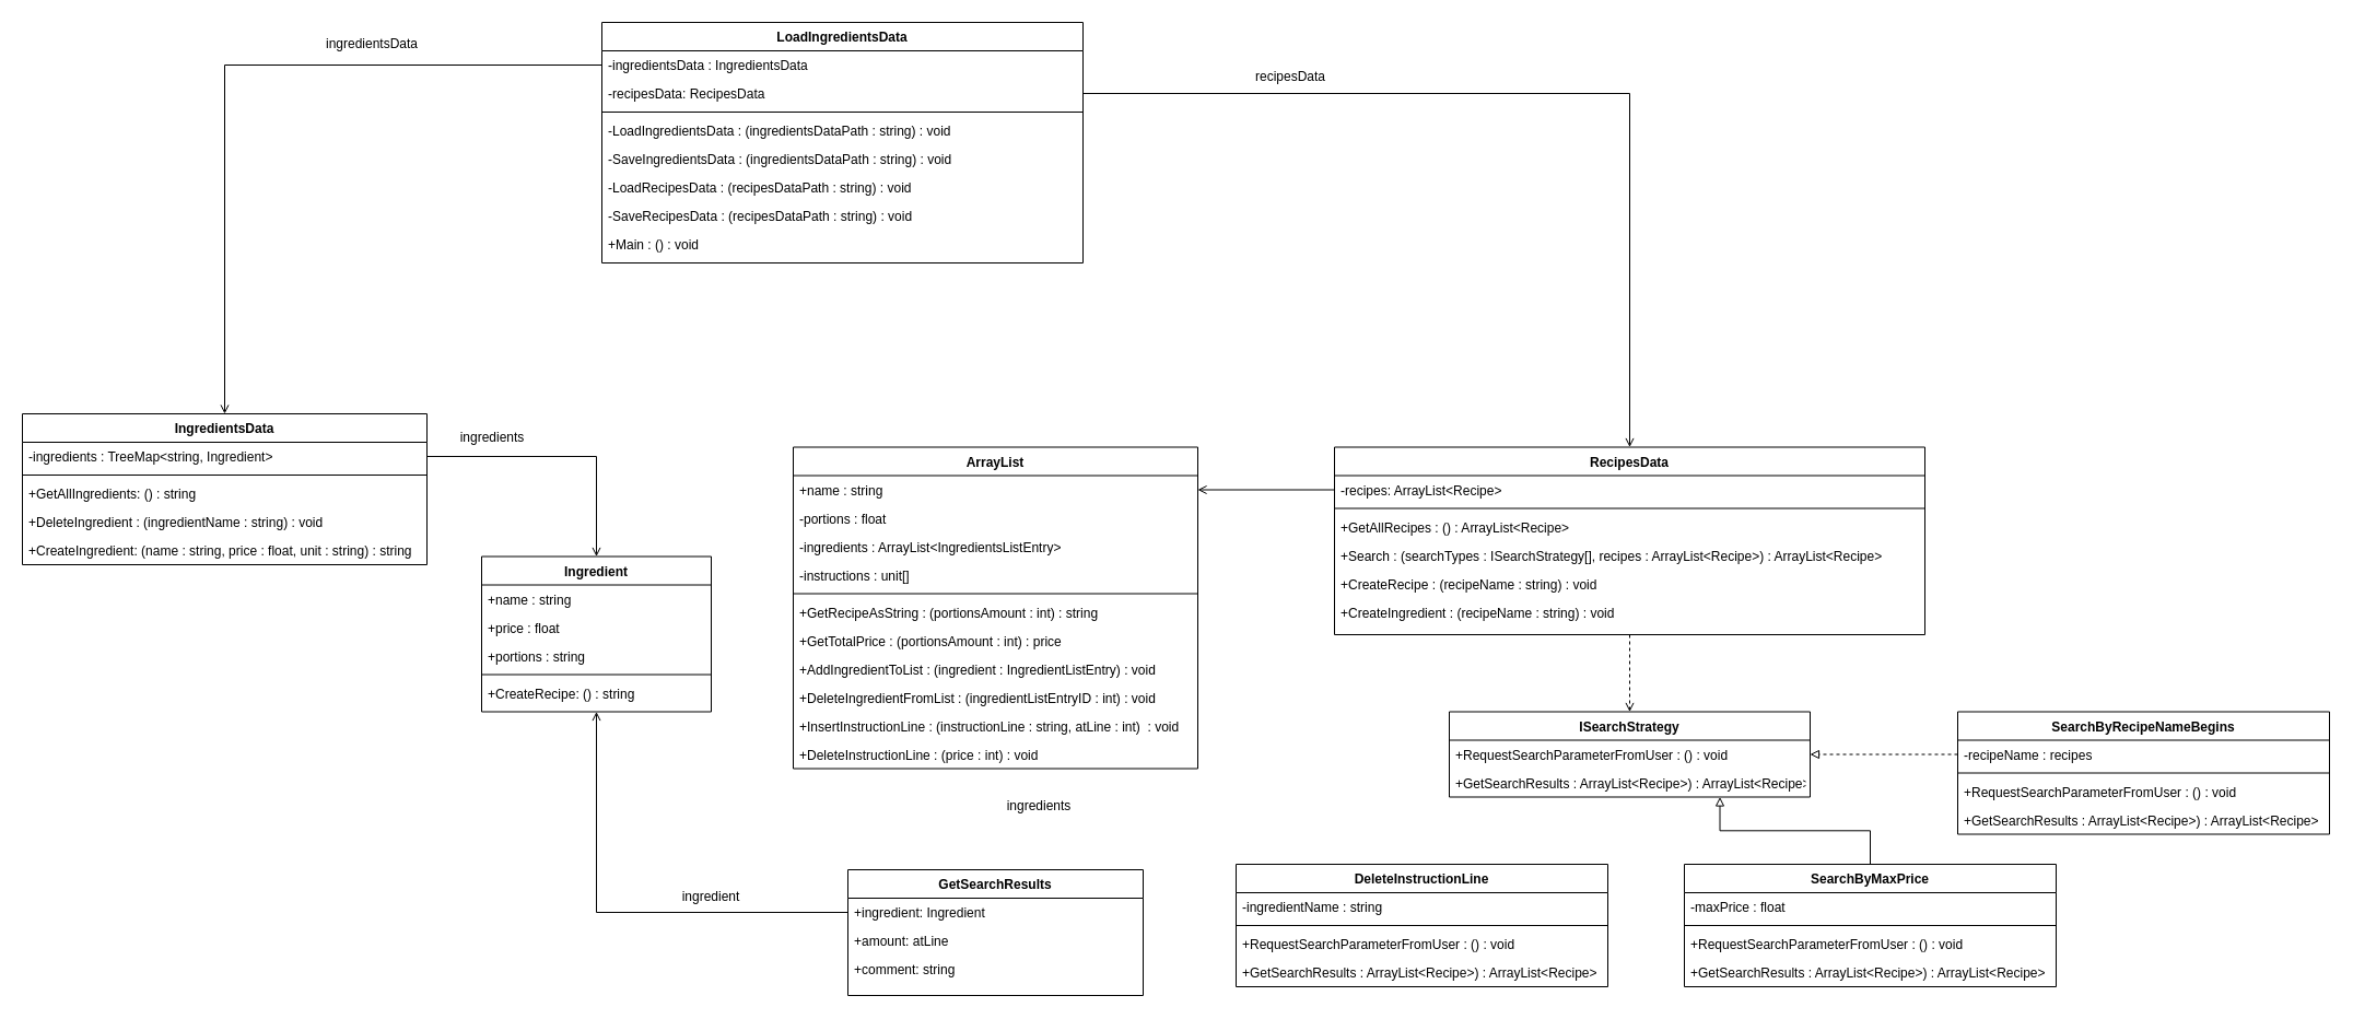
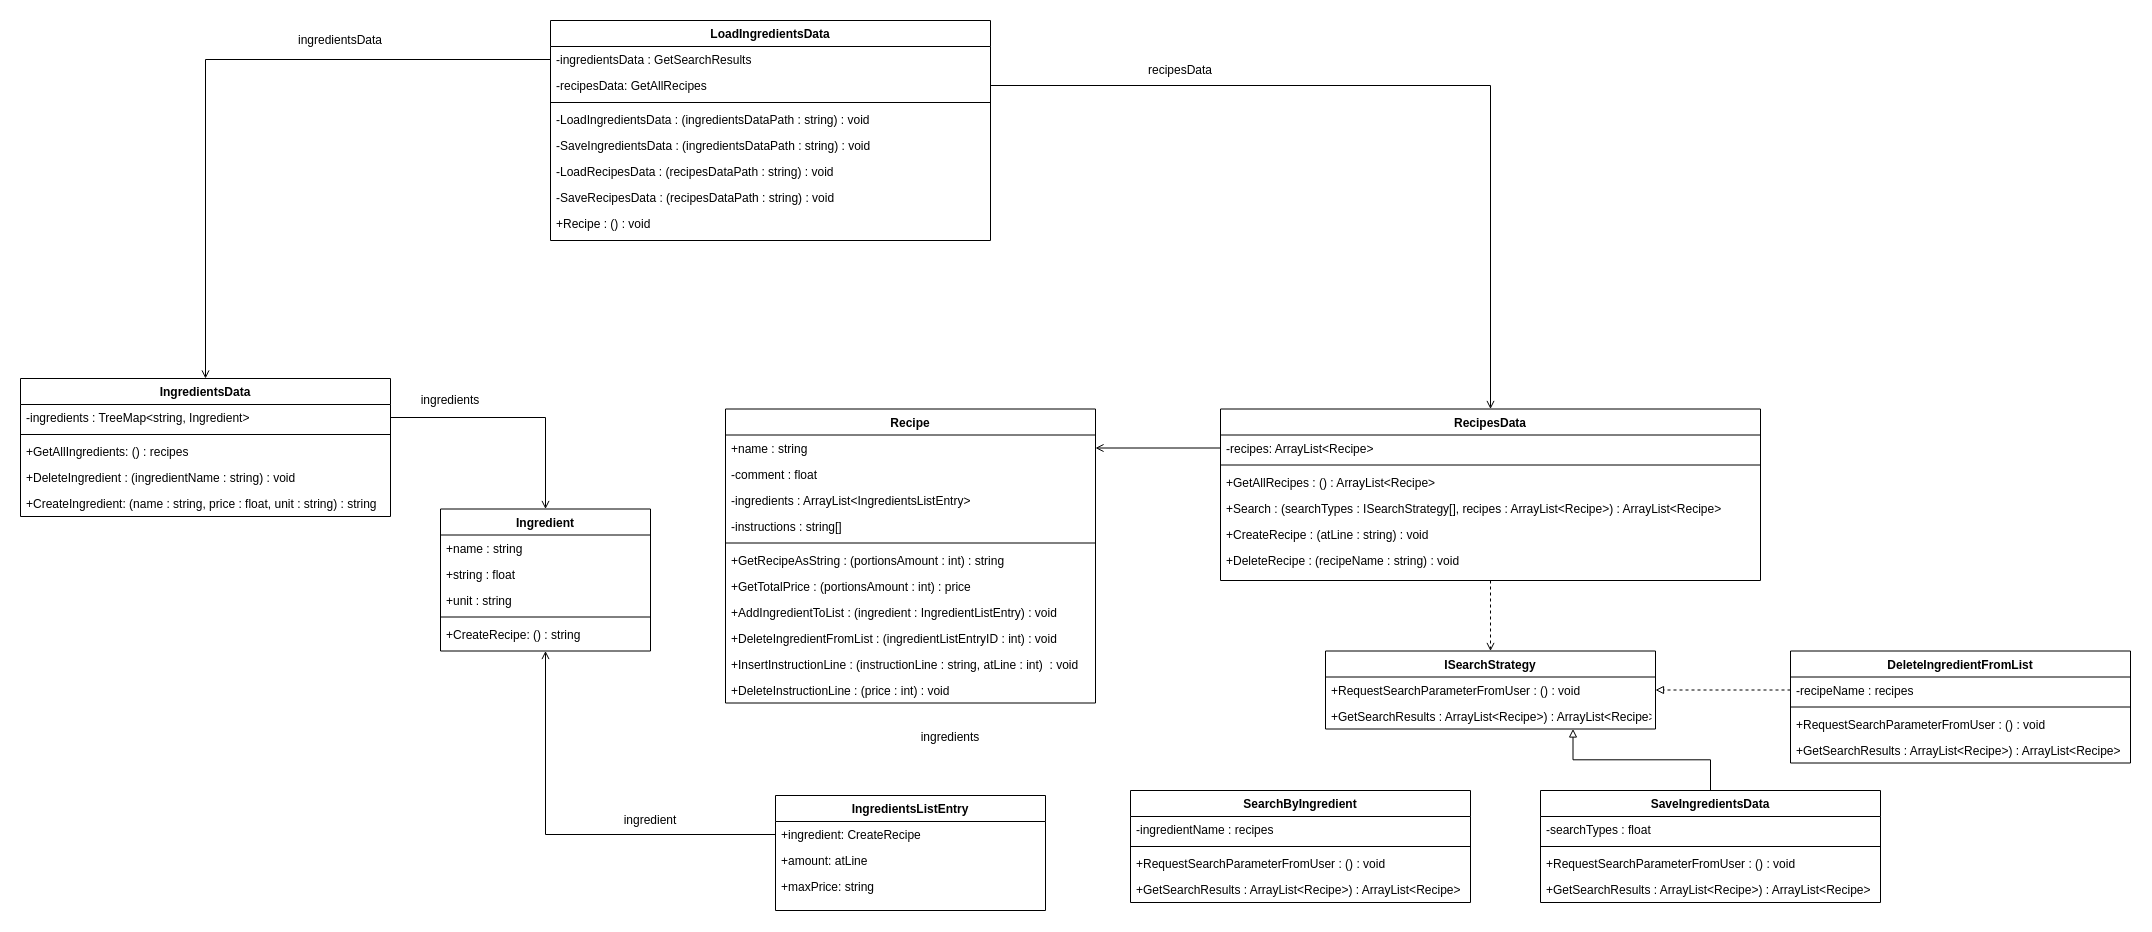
- <mxCell id="22" value="-ingredientsData : IngredientsData" style="text;align=left;verticalAlign=top;spacingLeft=4;spacingRight=4;overflow=hidden;rotatable=0;points=[[0,0.5],[1,0.5]];portConstraint=eastwest;" parent="21" vertex="1"><mxGeometry y="26" width="440" height="26" as="geometry" /></mxCell>
+ <mxCell id="22" value="-ingredientsData : GetSearchResults" style="text;align=left;verticalAlign=top;spacingLeft=4;spacingRight=4;overflow=hidden;rotatable=0;points=[[0,0.5],[1,0.5]];portConstraint=eastwest;" parent="21" vertex="1"><mxGeometry y="26" width="440" height="26" as="geometry" /></mxCell>
- <mxCell id="23" value="-recipesData: RecipesData" style="text;align=left;verticalAlign=top;spacingLeft=4;spacingRight=4;overflow=hidden;rotatable=0;points=[[0,0.5],[1,0.5]];portConstraint=eastwest;rounded=0;shadow=0;html=0;" parent="21" vertex="1"><mxGeometry y="52" width="440" height="26" as="geometry" /></mxCell>
+ <mxCell id="23" value="-recipesData: GetAllRecipes" style="text;align=left;verticalAlign=top;spacingLeft=4;spacingRight=4;overflow=hidden;rotatable=0;points=[[0,0.5],[1,0.5]];portConstraint=eastwest;rounded=0;shadow=0;html=0;" parent="21" vertex="1"><mxGeometry y="52" width="440" height="26" as="geometry" /></mxCell>
- <mxCell id="29" value="+Main : () : void" style="text;align=left;verticalAlign=top;spacingLeft=4;spacingRight=4;overflow=hidden;rotatable=0;points=[[0,0.5],[1,0.5]];portConstraint=eastwest;rounded=0;shadow=0;html=0;" parent="21" vertex="1"><mxGeometry y="190" width="440" height="26" as="geometry" /></mxCell>
+ <mxCell id="29" value="+Recipe : () : void" style="text;align=left;verticalAlign=top;spacingLeft=4;spacingRight=4;overflow=hidden;rotatable=0;points=[[0,0.5],[1,0.5]];portConstraint=eastwest;rounded=0;shadow=0;html=0;" parent="21" vertex="1"><mxGeometry y="190" width="440" height="26" as="geometry" /></mxCell>
- <mxCell id="65" value="ArrayList" style="swimlane;fontStyle=1;align=center;verticalAlign=top;childLayout=stackLayout;horizontal=1;startSize=26;horizontalStack=0;resizeParent=1;resizeLast=0;collapsible=1;marginBottom=0;rounded=0;shadow=0;strokeWidth=1;" parent="1" vertex="1"><mxGeometry x="725" y="408.5" width="370" height="294" as="geometry"><mxRectangle x="230" y="140" width="160" height="26" as="alternateBounds" /></mxGeometry></mxCell>
+ <mxCell id="65" value="Recipe" style="swimlane;fontStyle=1;align=center;verticalAlign=top;childLayout=stackLayout;horizontal=1;startSize=26;horizontalStack=0;resizeParent=1;resizeLast=0;collapsible=1;marginBottom=0;rounded=0;shadow=0;strokeWidth=1;" parent="1" vertex="1"><mxGeometry x="725" y="408.5" width="370" height="294" as="geometry"><mxRectangle x="230" y="140" width="160" height="26" as="alternateBounds" /></mxGeometry></mxCell>
- <mxCell id="18" value="+GetAllIngredients: () : string" style="text;align=left;verticalAlign=top;spacingLeft=4;spacingRight=4;overflow=hidden;rotatable=0;points=[[0,0.5],[1,0.5]];portConstraint=eastwest;rounded=0;shadow=0;html=0;" parent="15" vertex="1"><mxGeometry y="60" width="370" height="26" as="geometry" /></mxCell>
+ <mxCell id="18" value="+GetAllIngredients: () : recipes" style="text;align=left;verticalAlign=top;spacingLeft=4;spacingRight=4;overflow=hidden;rotatable=0;points=[[0,0.5],[1,0.5]];portConstraint=eastwest;rounded=0;shadow=0;html=0;" parent="15" vertex="1"><mxGeometry y="60" width="370" height="26" as="geometry" /></mxCell>
- <mxCell id="67" value="-portions : float" style="text;align=left;verticalAlign=top;spacingLeft=4;spacingRight=4;overflow=hidden;rotatable=0;points=[[0,0.5],[1,0.5]];portConstraint=eastwest;rounded=0;shadow=0;html=0;" parent="65" vertex="1"><mxGeometry y="52" width="370" height="26" as="geometry" /></mxCell>
+ <mxCell id="67" value="-comment : float" style="text;align=left;verticalAlign=top;spacingLeft=4;spacingRight=4;overflow=hidden;rotatable=0;points=[[0,0.5],[1,0.5]];portConstraint=eastwest;rounded=0;shadow=0;html=0;" parent="65" vertex="1"><mxGeometry y="52" width="370" height="26" as="geometry" /></mxCell>
- <mxCell id="69" value="-instructions : unit[]" style="text;align=left;verticalAlign=top;spacingLeft=4;spacingRight=4;overflow=hidden;rotatable=0;points=[[0,0.5],[1,0.5]];portConstraint=eastwest;rounded=0;shadow=0;html=0;" parent="65" vertex="1"><mxGeometry y="104" width="370" height="26" as="geometry" /></mxCell>
+ <mxCell id="69" value="-instructions : string[]" style="text;align=left;verticalAlign=top;spacingLeft=4;spacingRight=4;overflow=hidden;rotatable=0;points=[[0,0.5],[1,0.5]];portConstraint=eastwest;rounded=0;shadow=0;html=0;" parent="65" vertex="1"><mxGeometry y="104" width="370" height="26" as="geometry" /></mxCell>
- <mxCell id="39" value="+CreateRecipe : (recipeName : string) : void" style="text;align=left;verticalAlign=top;spacingLeft=4;spacingRight=4;overflow=hidden;rotatable=0;points=[[0,0.5],[1,0.5]];portConstraint=eastwest;rounded=0;shadow=0;html=0;" parent="34" vertex="1"><mxGeometry y="112" width="540" height="26" as="geometry" /></mxCell>
+ <mxCell id="39" value="+CreateRecipe : (atLine : string) : void" style="text;align=left;verticalAlign=top;spacingLeft=4;spacingRight=4;overflow=hidden;rotatable=0;points=[[0,0.5],[1,0.5]];portConstraint=eastwest;rounded=0;shadow=0;html=0;" parent="34" vertex="1"><mxGeometry y="112" width="540" height="26" as="geometry" /></mxCell>
- <mxCell id="40" value="+CreateIngredient : (recipeName : string) : void" style="text;align=left;verticalAlign=top;spacingLeft=4;spacingRight=4;overflow=hidden;rotatable=0;points=[[0,0.5],[1,0.5]];portConstraint=eastwest;rounded=0;shadow=0;html=0;" parent="34" vertex="1"><mxGeometry y="138" width="540" height="26" as="geometry" /></mxCell>
+ <mxCell id="40" value="+DeleteRecipe : (recipeName : string) : void" style="text;align=left;verticalAlign=top;spacingLeft=4;spacingRight=4;overflow=hidden;rotatable=0;points=[[0,0.5],[1,0.5]];portConstraint=eastwest;rounded=0;shadow=0;html=0;" parent="34" vertex="1"><mxGeometry y="138" width="540" height="26" as="geometry" /></mxCell>
- <mxCell id="43" value="+price : float" style="text;align=left;verticalAlign=top;spacingLeft=4;spacingRight=4;overflow=hidden;rotatable=0;points=[[0,0.5],[1,0.5]];portConstraint=eastwest;rounded=0;shadow=0;html=0;" parent="41" vertex="1"><mxGeometry y="52" width="210" height="26" as="geometry" /></mxCell>
+ <mxCell id="43" value="+string : float" style="text;align=left;verticalAlign=top;spacingLeft=4;spacingRight=4;overflow=hidden;rotatable=0;points=[[0,0.5],[1,0.5]];portConstraint=eastwest;rounded=0;shadow=0;html=0;" parent="41" vertex="1"><mxGeometry y="52" width="210" height="26" as="geometry" /></mxCell>
- <mxCell id="44" value="+portions : string" style="text;align=left;verticalAlign=top;spacingLeft=4;spacingRight=4;overflow=hidden;rotatable=0;points=[[0,0.5],[1,0.5]];portConstraint=eastwest;rounded=0;shadow=0;html=0;" parent="41" vertex="1"><mxGeometry y="78" width="210" height="26" as="geometry" /></mxCell>
+ <mxCell id="44" value="+unit : string" style="text;align=left;verticalAlign=top;spacingLeft=4;spacingRight=4;overflow=hidden;rotatable=0;points=[[0,0.5],[1,0.5]];portConstraint=eastwest;rounded=0;shadow=0;html=0;" parent="41" vertex="1"><mxGeometry y="78" width="210" height="26" as="geometry" /></mxCell>
- <mxCell id="60" value="SearchByRecipeNameBegins" style="swimlane;fontStyle=1;align=center;verticalAlign=top;childLayout=stackLayout;horizontal=1;startSize=26;horizontalStack=0;resizeParent=1;resizeLast=0;collapsible=1;marginBottom=0;rounded=0;shadow=0;strokeWidth=1;" parent="1" vertex="1"><mxGeometry x="1790" y="650.5" width="340" height="112" as="geometry"><mxRectangle x="230" y="140" width="160" height="26" as="alternateBounds" /></mxGeometry></mxCell>
+ <mxCell id="60" value="DeleteIngredientFromList" style="swimlane;fontStyle=1;align=center;verticalAlign=top;childLayout=stackLayout;horizontal=1;startSize=26;horizontalStack=0;resizeParent=1;resizeLast=0;collapsible=1;marginBottom=0;rounded=0;shadow=0;strokeWidth=1;" parent="1" vertex="1"><mxGeometry x="1790" y="650.5" width="340" height="112" as="geometry"><mxRectangle x="230" y="140" width="160" height="26" as="alternateBounds" /></mxGeometry></mxCell>
- <mxCell id="55" value="DeleteInstructionLine" style="swimlane;fontStyle=1;align=center;verticalAlign=top;childLayout=stackLayout;horizontal=1;startSize=26;horizontalStack=0;resizeParent=1;resizeLast=0;collapsible=1;marginBottom=0;rounded=0;shadow=0;strokeWidth=1;" parent="1" vertex="1"><mxGeometry x="1130" y="790" width="340" height="112" as="geometry"><mxRectangle x="230" y="140" width="160" height="26" as="alternateBounds" /></mxGeometry></mxCell>
+ <mxCell id="55" value="SearchByIngredient" style="swimlane;fontStyle=1;align=center;verticalAlign=top;childLayout=stackLayout;horizontal=1;startSize=26;horizontalStack=0;resizeParent=1;resizeLast=0;collapsible=1;marginBottom=0;rounded=0;shadow=0;strokeWidth=1;" parent="1" vertex="1"><mxGeometry x="1130" y="790" width="340" height="112" as="geometry"><mxRectangle x="230" y="140" width="160" height="26" as="alternateBounds" /></mxGeometry></mxCell>
- <mxCell id="50" value="SearchByMaxPrice" style="swimlane;fontStyle=1;align=center;verticalAlign=top;childLayout=stackLayout;horizontal=1;startSize=26;horizontalStack=0;resizeParent=1;resizeLast=0;collapsible=1;marginBottom=0;rounded=0;shadow=0;strokeWidth=1;" parent="1" vertex="1"><mxGeometry x="1540" y="790" width="340" height="112" as="geometry"><mxRectangle x="230" y="140" width="160" height="26" as="alternateBounds" /></mxGeometry></mxCell>
+ <mxCell id="50" value="SaveIngredientsData" style="swimlane;fontStyle=1;align=center;verticalAlign=top;childLayout=stackLayout;horizontal=1;startSize=26;horizontalStack=0;resizeParent=1;resizeLast=0;collapsible=1;marginBottom=0;rounded=0;shadow=0;strokeWidth=1;" parent="1" vertex="1"><mxGeometry x="1540" y="790" width="340" height="112" as="geometry"><mxRectangle x="230" y="140" width="160" height="26" as="alternateBounds" /></mxGeometry></mxCell>
- <mxCell id="30" value="GetSearchResults" style="swimlane;fontStyle=1;align=center;verticalAlign=top;childLayout=stackLayout;horizontal=1;startSize=26;horizontalStack=0;resizeParent=1;resizeLast=0;collapsible=1;marginBottom=0;rounded=0;shadow=0;strokeWidth=1;" parent="1" vertex="1"><mxGeometry x="775" y="795" width="270" height="115" as="geometry"><mxRectangle x="230" y="140" width="160" height="26" as="alternateBounds" /></mxGeometry></mxCell>
+ <mxCell id="30" value="IngredientsListEntry" style="swimlane;fontStyle=1;align=center;verticalAlign=top;childLayout=stackLayout;horizontal=1;startSize=26;horizontalStack=0;resizeParent=1;resizeLast=0;collapsible=1;marginBottom=0;rounded=0;shadow=0;strokeWidth=1;" parent="1" vertex="1"><mxGeometry x="775" y="795" width="270" height="115" as="geometry"><mxRectangle x="230" y="140" width="160" height="26" as="alternateBounds" /></mxGeometry></mxCell>
- <mxCell id="56" value="-ingredientName : string" style="text;align=left;verticalAlign=top;spacingLeft=4;spacingRight=4;overflow=hidden;rotatable=0;points=[[0,0.5],[1,0.5]];portConstraint=eastwest;rounded=0;shadow=0;html=0;" parent="55" vertex="1"><mxGeometry y="26" width="340" height="26" as="geometry" /></mxCell>
+ <mxCell id="56" value="-ingredientName : recipes" style="text;align=left;verticalAlign=top;spacingLeft=4;spacingRight=4;overflow=hidden;rotatable=0;points=[[0,0.5],[1,0.5]];portConstraint=eastwest;rounded=0;shadow=0;html=0;" parent="55" vertex="1"><mxGeometry y="26" width="340" height="26" as="geometry" /></mxCell>
- <mxCell id="51" value="-maxPrice : float" style="text;align=left;verticalAlign=top;spacingLeft=4;spacingRight=4;overflow=hidden;rotatable=0;points=[[0,0.5],[1,0.5]];portConstraint=eastwest;rounded=0;shadow=0;html=0;" parent="50" vertex="1"><mxGeometry y="26" width="340" height="26" as="geometry" /></mxCell>
+ <mxCell id="51" value="-searchTypes : float" style="text;align=left;verticalAlign=top;spacingLeft=4;spacingRight=4;overflow=hidden;rotatable=0;points=[[0,0.5],[1,0.5]];portConstraint=eastwest;rounded=0;shadow=0;html=0;" parent="50" vertex="1"><mxGeometry y="26" width="340" height="26" as="geometry" /></mxCell>
- <mxCell id="31" value="+ingredient: Ingredient" style="text;align=left;verticalAlign=top;spacingLeft=4;spacingRight=4;overflow=hidden;rotatable=0;points=[[0,0.5],[1,0.5]];portConstraint=eastwest;rounded=0;shadow=0;html=0;" parent="30" vertex="1"><mxGeometry y="26" width="270" height="26" as="geometry" /></mxCell>
+ <mxCell id="31" value="+ingredient: CreateRecipe" style="text;align=left;verticalAlign=top;spacingLeft=4;spacingRight=4;overflow=hidden;rotatable=0;points=[[0,0.5],[1,0.5]];portConstraint=eastwest;rounded=0;shadow=0;html=0;" parent="30" vertex="1"><mxGeometry y="26" width="270" height="26" as="geometry" /></mxCell>
- <mxCell id="33" value="+comment: string" style="text;align=left;verticalAlign=top;spacingLeft=4;spacingRight=4;overflow=hidden;rotatable=0;points=[[0,0.5],[1,0.5]];portConstraint=eastwest;rounded=0;shadow=0;html=0;" parent="30" vertex="1"><mxGeometry y="78" width="270" height="26" as="geometry" /></mxCell>
+ <mxCell id="33" value="+maxPrice: string" style="text;align=left;verticalAlign=top;spacingLeft=4;spacingRight=4;overflow=hidden;rotatable=0;points=[[0,0.5],[1,0.5]];portConstraint=eastwest;rounded=0;shadow=0;html=0;" parent="30" vertex="1"><mxGeometry y="78" width="270" height="26" as="geometry" /></mxCell>
